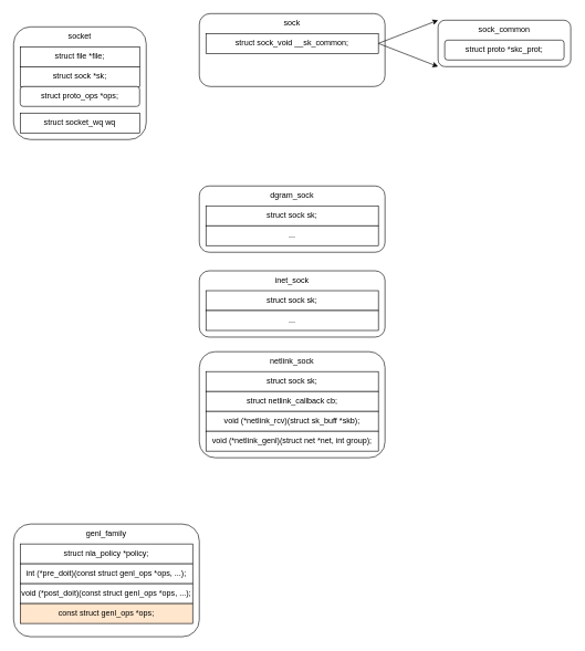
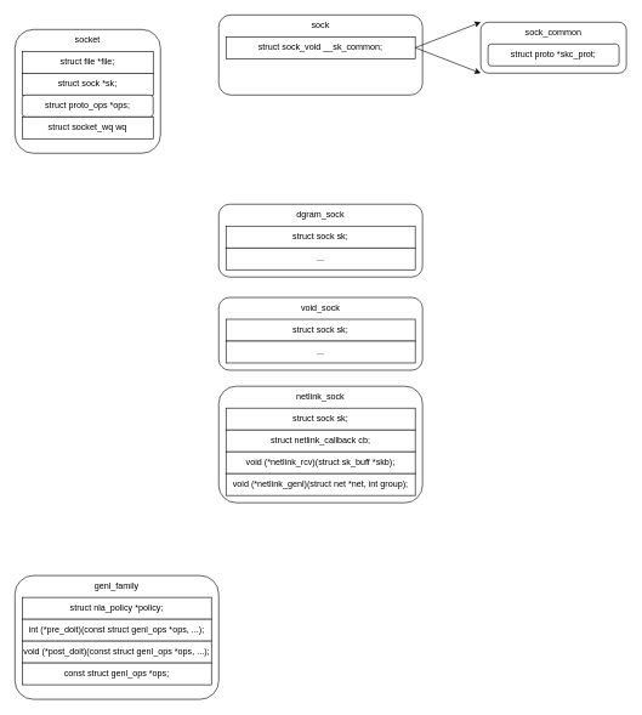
- <mxCell id="16" value="struct socket_wq wq" style="rounded=0;whiteSpace=wrap;html=1;" vertex="1" parent="1"><mxGeometry x="30" y="170" width="180" height="30" as="geometry" /></mxCell>
+ <mxCell id="16" value="struct socket_wq wq" style="rounded=0;whiteSpace=wrap;html=1;" vertex="1" parent="1"><mxGeometry x="30" y="160" width="180" height="30" as="geometry" /></mxCell>
- <mxCell id="23" value="inet_sock" style="rounded=1;whiteSpace=wrap;html=1;verticalAlign=top;" vertex="1" parent="1"><mxGeometry x="300" y="408" width="280" height="100" as="geometry" /></mxCell>
+ <mxCell id="23" value="void_sock" style="rounded=1;whiteSpace=wrap;html=1;verticalAlign=top;" vertex="1" parent="1"><mxGeometry x="300" y="408" width="280" height="100" as="geometry" /></mxCell>
- <mxCell id="11" value="const struct genl_ops *ops;" style="rounded=0;whiteSpace=wrap;html=1;fillColor=#ffe6cc;" parent="1" vertex="1"><mxGeometry x="30" y="910" width="260" height="30" as="geometry" /></mxCell>
+ <mxCell id="11" value="const struct genl_ops *ops;" style="rounded=0;whiteSpace=wrap;html=1;" parent="1" vertex="1"><mxGeometry x="30" y="910" width="260" height="30" as="geometry" /></mxCell>
